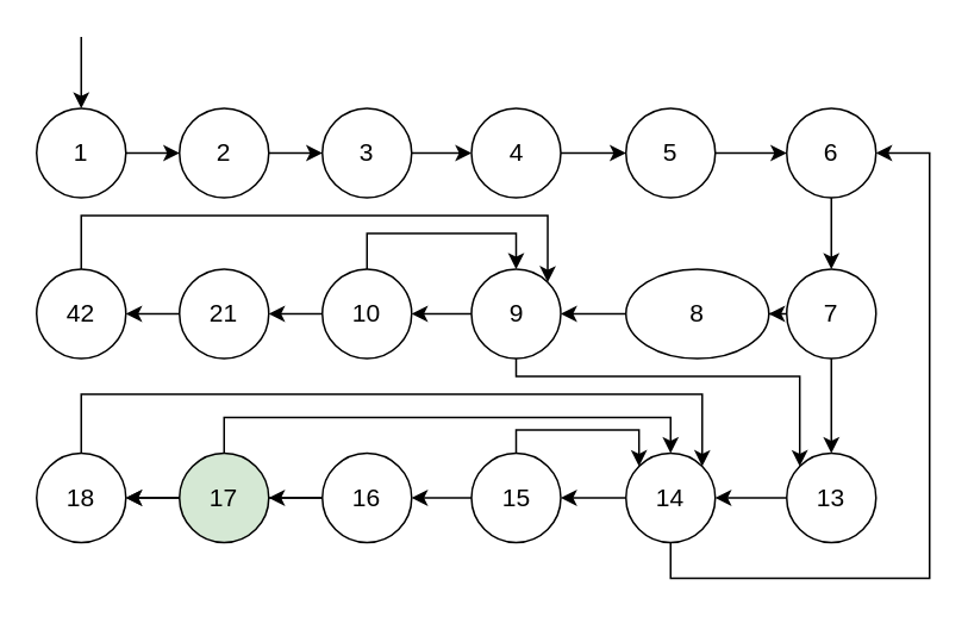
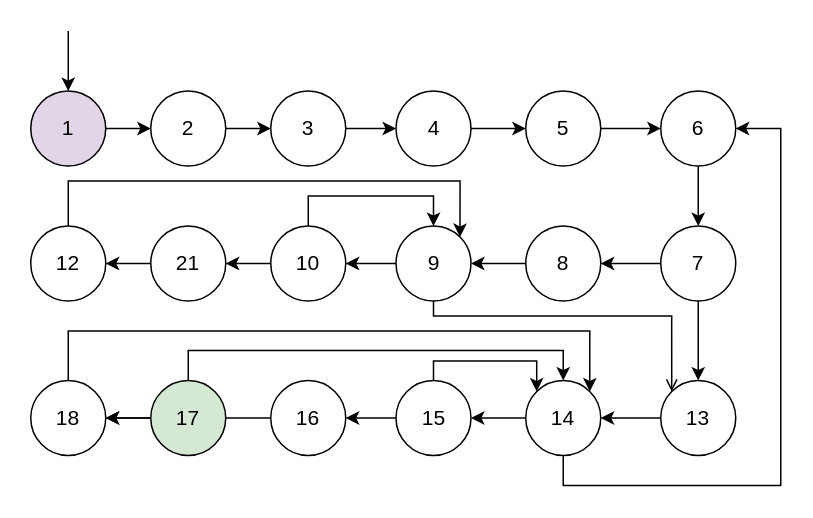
- <mxCell id="3" value="1" style="ellipse;whiteSpace=wrap;html=1;aspect=fixed;fontSize=14;" parent="1" vertex="1"><mxGeometry x="20" y="60" width="50" height="50" as="geometry" /></mxCell>
+ <mxCell id="3" value="1" style="ellipse;whiteSpace=wrap;html=1;aspect=fixed;fontSize=14;fillColor=#e1d5e7;" parent="1" vertex="1"><mxGeometry x="20" y="60" width="50" height="50" as="geometry" /></mxCell>
- <mxCell id="29" value="42" style="ellipse;whiteSpace=wrap;html=1;aspect=fixed;fontSize=14;" parent="1" vertex="1"><mxGeometry x="20" y="150" width="50" height="50" as="geometry" /></mxCell>
+ <mxCell id="29" value="12" style="ellipse;whiteSpace=wrap;html=1;aspect=fixed;fontSize=14;" parent="1" vertex="1"><mxGeometry x="20" y="150" width="50" height="50" as="geometry" /></mxCell>
- <mxCell id="19" value="8" style="ellipse;whiteSpace=wrap;html=1;aspect=fixed;fontSize=14;" parent="1" vertex="1"><mxGeometry x="350" y="150" width="80" height="50" as="geometry" /></mxCell>
+ <mxCell id="19" value="8" style="ellipse;whiteSpace=wrap;html=1;aspect=fixed;fontSize=14;" parent="1" vertex="1"><mxGeometry x="350" y="150" width="50" height="50" as="geometry" /></mxCell>
- <mxCell id="21" style="edgeStyle=orthogonalEdgeStyle;rounded=0;orthogonalLoop=1;jettySize=auto;html=1;exitX=0.5;exitY=1;exitDx=0;exitDy=0;entryX=0;entryY=0;entryDx=0;entryDy=0;fontSize=14;" parent="1" source="22" target="31" edge="1"><mxGeometry relative="1" as="geometry"><Array as="points"><mxPoint x="289" y="210" /><mxPoint x="447" y="210" /></Array></mxGeometry></mxCell>
+ <mxCell id="21" style="edgeStyle=orthogonalEdgeStyle;rounded=0;orthogonalLoop=1;jettySize=auto;html=1;exitX=0.5;exitY=1;exitDx=0;exitDy=0;entryX=0;entryY=0;entryDx=0;entryDy=0;fontSize=14;endArrow=open;" parent="1" source="22" target="31" edge="1"><mxGeometry relative="1" as="geometry"><Array as="points"><mxPoint x="289" y="210" /><mxPoint x="447" y="210" /></Array></mxGeometry></mxCell>
- <mxCell id="38" style="edgeStyle=orthogonalEdgeStyle;rounded=0;orthogonalLoop=1;jettySize=auto;html=1;exitX=0;exitY=0.5;exitDx=0;exitDy=0;entryX=1;entryY=0.5;entryDx=0;entryDy=0;fontSize=14;" parent="1" source="40" target="43" edge="1"><mxGeometry relative="1" as="geometry" /></mxCell>
